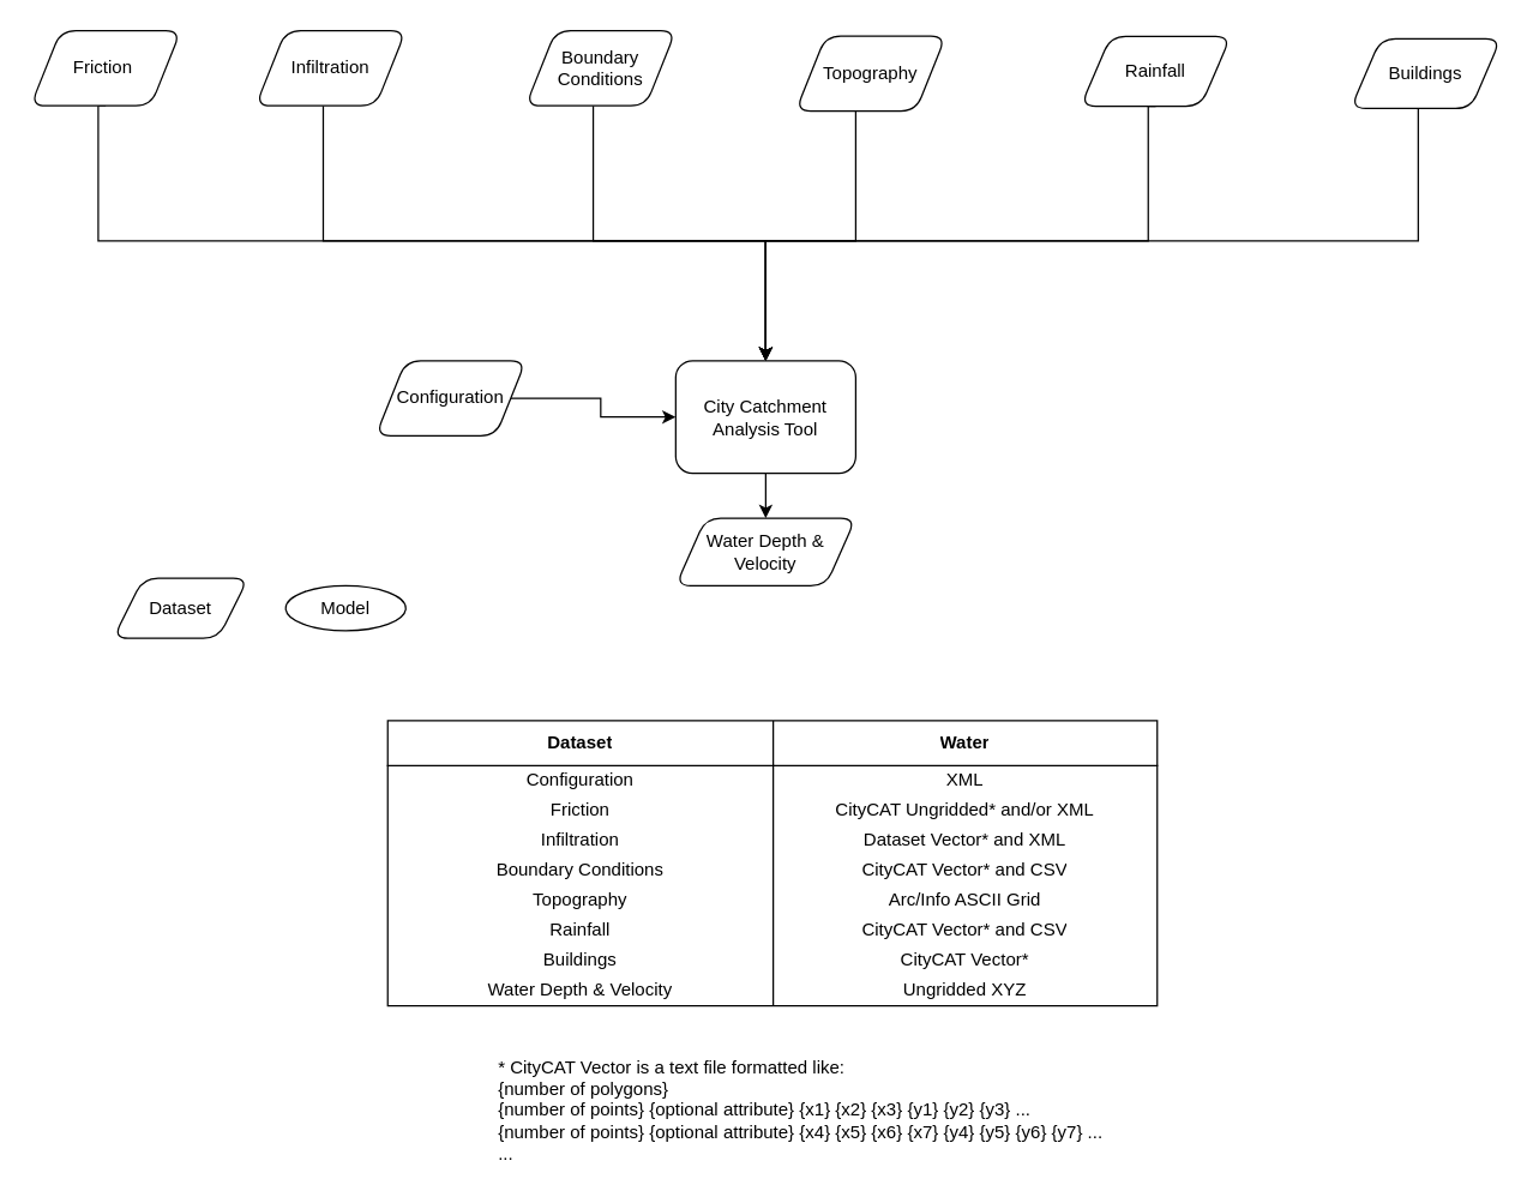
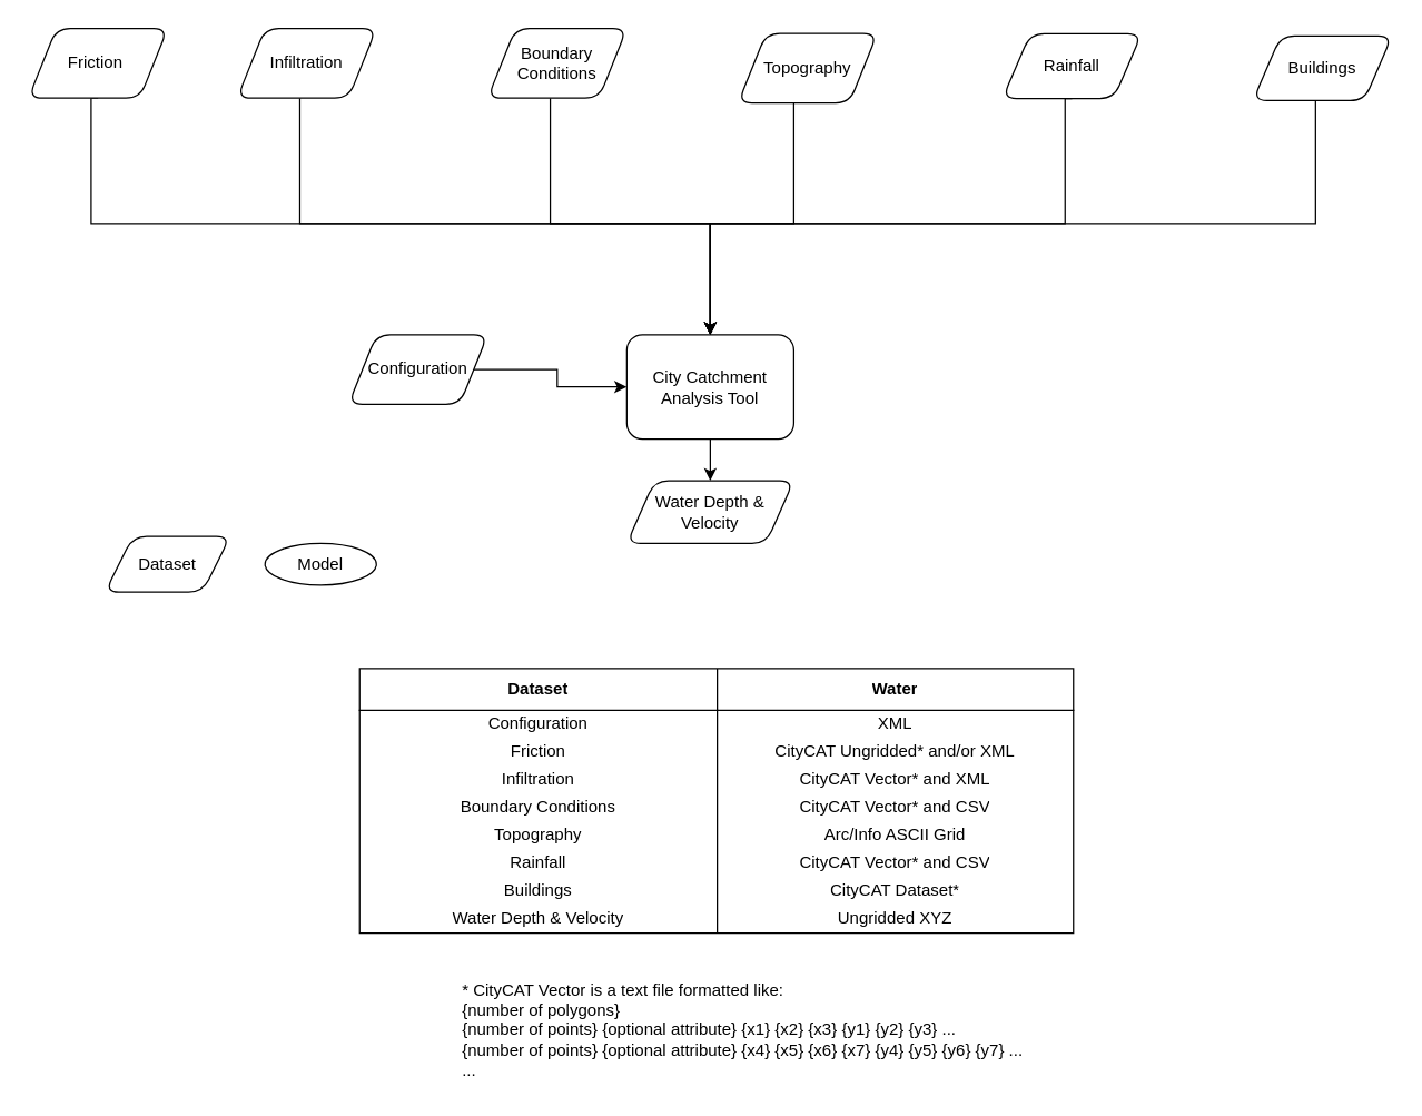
- <mxCell id="34" value="Dataset Vector* and XML" style="shape=partialRectangle;html=1;whiteSpace=wrap;connectable=0;fillColor=none;top=0;left=0;bottom=0;right=0;overflow=hidden;strokeColor=none;" parent="32" vertex="1"><mxGeometry x="257" width="256" height="20" as="geometry" /></mxCell>
+ <mxCell id="34" value="CityCAT Vector* and XML" style="shape=partialRectangle;html=1;whiteSpace=wrap;connectable=0;fillColor=none;top=0;left=0;bottom=0;right=0;overflow=hidden;strokeColor=none;" parent="32" vertex="1"><mxGeometry x="257" width="256" height="20" as="geometry" /></mxCell>
- <mxCell id="46" value="CityCAT Vector*" style="shape=partialRectangle;html=1;whiteSpace=wrap;connectable=0;fillColor=none;top=0;left=0;bottom=0;right=0;overflow=hidden;strokeColor=none;" parent="44" vertex="1"><mxGeometry x="257" width="256" height="20" as="geometry" /></mxCell>
+ <mxCell id="46" value="CityCAT Dataset*" style="shape=partialRectangle;html=1;whiteSpace=wrap;connectable=0;fillColor=none;top=0;left=0;bottom=0;right=0;overflow=hidden;strokeColor=none;" parent="44" vertex="1"><mxGeometry x="257" width="256" height="20" as="geometry" /></mxCell>
